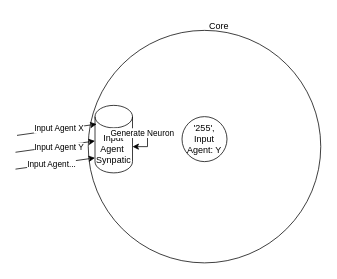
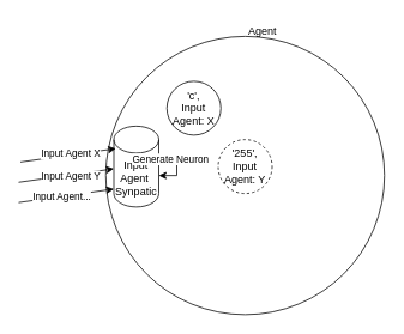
- <mxCell id="3" value="Core" style="text;html=1;align=center;verticalAlign=middle;resizable=0;points=[];autosize=1;strokeColor=none;fillColor=none;" vertex="1" parent="1"><mxGeometry x="266" y="20" width="50" height="30" as="geometry" /></mxCell>
+ <mxCell id="3" value="Agent" style="text;html=1;align=center;verticalAlign=middle;resizable=0;points=[];autosize=1;strokeColor=none;fillColor=none;" vertex="1" parent="1"><mxGeometry x="266" y="20" width="50" height="30" as="geometry" /></mxCell>
+ <mxCell id="5" value="'c',&lt;div&gt;Input Agent: X&lt;/div&gt;" style="ellipse;whiteSpace=wrap;html=1;aspect=fixed;" vertex="1" parent="1"><mxGeometry x="185" y="90" width="60" height="60" as="geometry" /></mxCell>
- <mxCell id="14" value="'255',&lt;div&gt;Input Agent: Y&lt;/div&gt;" style="ellipse;whiteSpace=wrap;html=1;aspect=fixed;" vertex="1" parent="1"><mxGeometry x="242" y="155" width="60" height="60" as="geometry" /></mxCell>
+ <mxCell id="14" value="'255',&lt;div&gt;Input Agent: Y&lt;/div&gt;" style="ellipse;whiteSpace=wrap;html=1;aspect=fixed;dashed=1;" vertex="1" parent="1"><mxGeometry x="242" y="155" width="60" height="60" as="geometry" /></mxCell>
